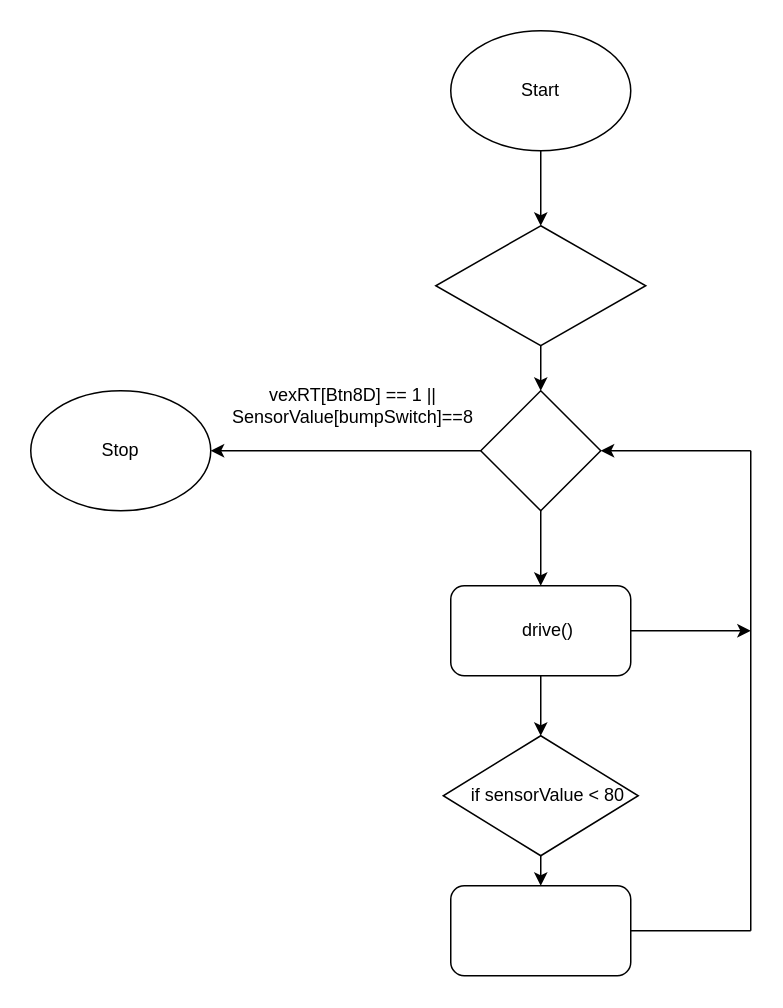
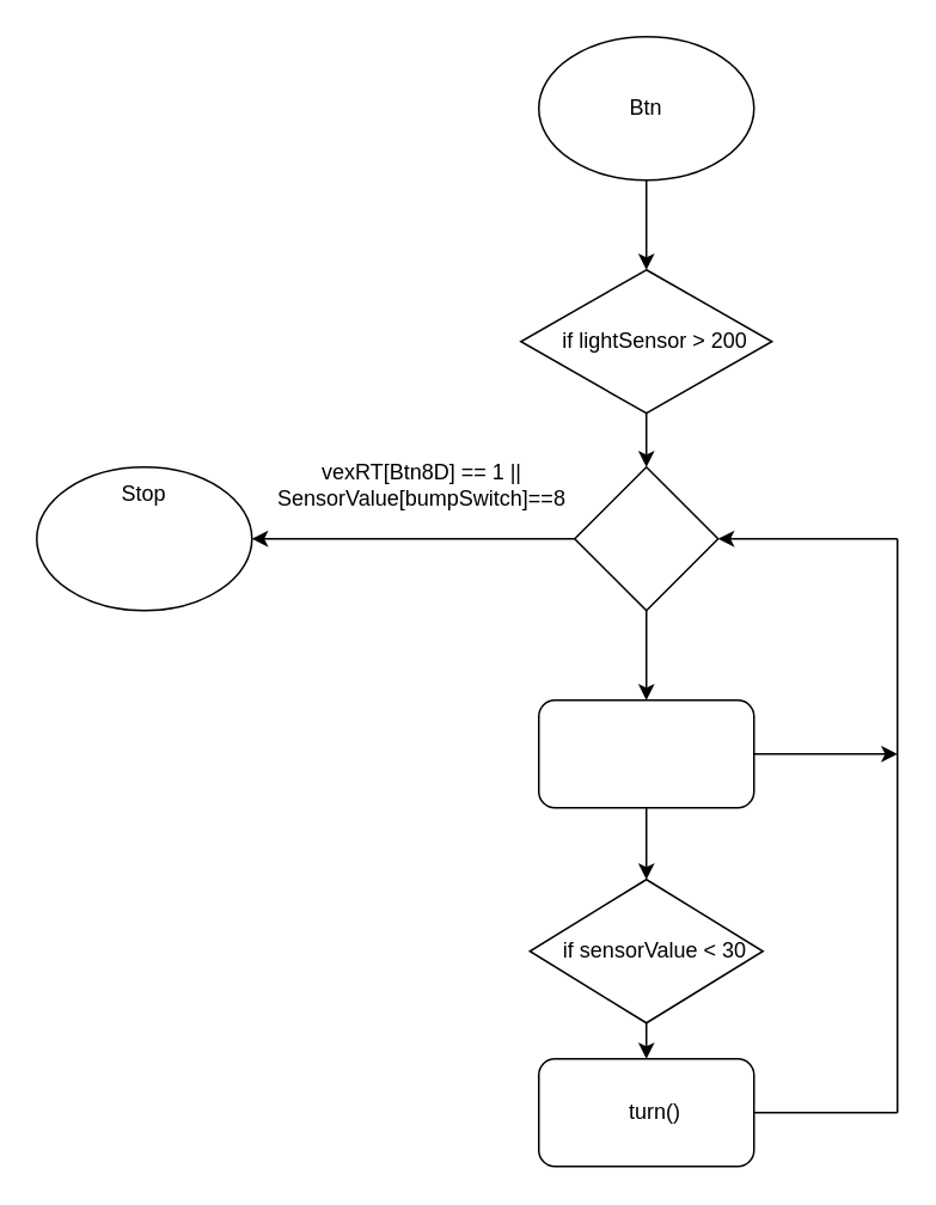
- <mxCell id="4" value="Start" style="text;html=1;strokeColor=none;fillColor=none;align=center;verticalAlign=middle;whiteSpace=wrap;rounded=0;" vertex="1" parent="1"><mxGeometry x="340" y="50" width="40" height="20" as="geometry" /></mxCell>
+ <mxCell id="4" value="Btn" style="text;html=1;strokeColor=none;fillColor=none;align=center;verticalAlign=middle;whiteSpace=wrap;rounded=0;" vertex="1" parent="1"><mxGeometry x="340" y="50" width="40" height="20" as="geometry" /></mxCell>
+ <mxCell id="8" value="if lightSensor &amp;gt; 200" style="text;html=1;strokeColor=none;fillColor=none;align=center;verticalAlign=middle;whiteSpace=wrap;rounded=0;" vertex="1" parent="1"><mxGeometry x="305" y="180" width="120" height="20" as="geometry" /></mxCell>
- <mxCell id="15" value="Stop" style="text;html=1;strokeColor=none;fillColor=none;align=center;verticalAlign=middle;whiteSpace=wrap;rounded=0;" vertex="1" parent="1"><mxGeometry x="60" y="290" width="40" height="20" as="geometry" /></mxCell>
+ <mxCell id="15" value="Stop" style="text;html=1;strokeColor=none;fillColor=none;align=center;verticalAlign=middle;whiteSpace=wrap;rounded=0;" vertex="1" parent="1"><mxGeometry x="60" y="265" width="40" height="20" as="geometry" /></mxCell>
- <mxCell id="19" value="drive()" style="text;html=1;strokeColor=none;fillColor=none;align=center;verticalAlign=middle;whiteSpace=wrap;rounded=0;" vertex="1" parent="1"><mxGeometry x="345" y="410" width="40" height="20" as="geometry" /></mxCell>
- <mxCell id="23" value="if sensorValue &amp;lt; 80" style="text;html=1;strokeColor=none;fillColor=none;align=center;verticalAlign=middle;whiteSpace=wrap;rounded=0;" vertex="1" parent="1"><mxGeometry x="285" y="520" width="160" height="20" as="geometry" /></mxCell>
+ <mxCell id="23" value="if sensorValue &amp;lt; 30" style="text;html=1;strokeColor=none;fillColor=none;align=center;verticalAlign=middle;whiteSpace=wrap;rounded=0;" vertex="1" parent="1"><mxGeometry x="285" y="520" width="160" height="20" as="geometry" /></mxCell>
+ <mxCell id="20" value="turn()" style="text;html=1;strokeColor=none;fillColor=none;align=center;verticalAlign=middle;whiteSpace=wrap;rounded=0;" vertex="1" parent="1"><mxGeometry x="345" y="610" width="40" height="20" as="geometry" /></mxCell>
